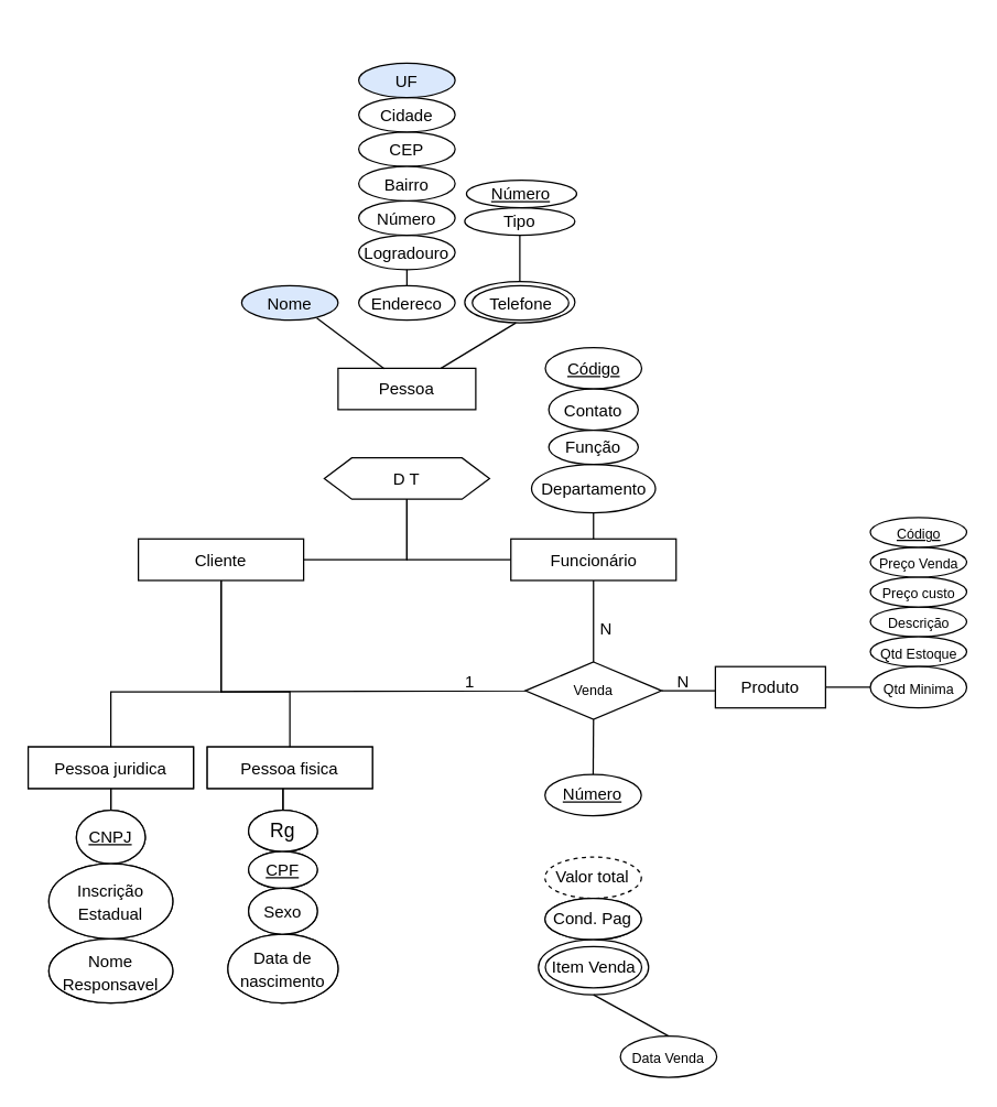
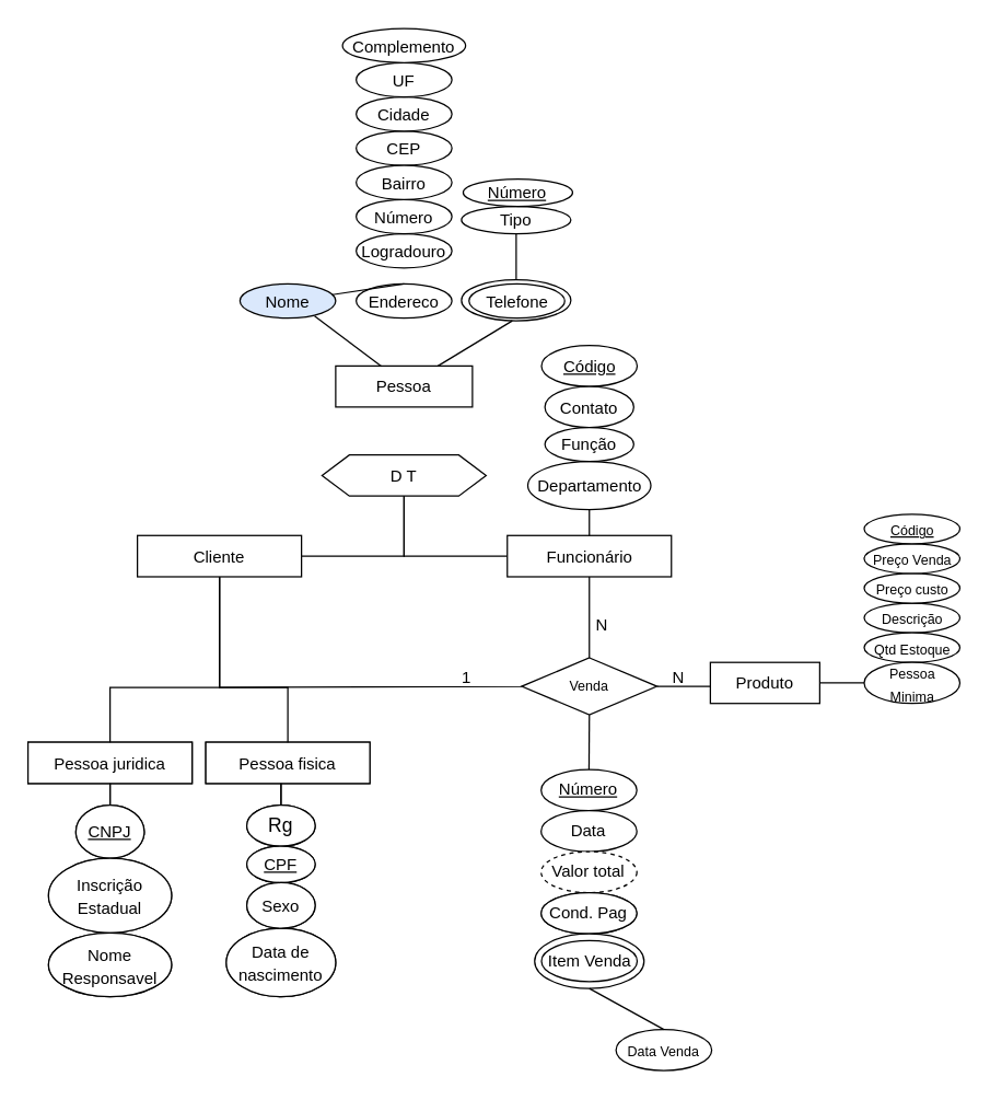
+ <mxCell id="85" value="&lt;span style=&quot;font-size: 12px;&quot;&gt;Complemento&lt;/span&gt;" style="ellipse;whiteSpace=wrap;html=1;fontSize=14;" vertex="1" parent="1"><mxGeometry x="250" y="20.34" width="90" height="25" as="geometry" /></mxCell>
- <mxCell id="15" value="&lt;span style=&quot;font-size: 12px;&quot;&gt;UF&lt;/span&gt;" style="ellipse;whiteSpace=wrap;html=1;fontSize=14;fillColor=#dae8fc;" vertex="1" parent="1"><mxGeometry x="260" y="45.34" width="70" height="25" as="geometry" /></mxCell>
+ <mxCell id="15" value="&lt;span style=&quot;font-size: 12px;&quot;&gt;UF&lt;/span&gt;" style="ellipse;whiteSpace=wrap;html=1;fontSize=14;" vertex="1" parent="1"><mxGeometry x="260" y="45.34" width="70" height="25" as="geometry" /></mxCell>
- <mxCell id="16" value="" style="endArrow=none;html=1;rounded=0;exitX=0.5;exitY=0;exitDx=0;exitDy=0;entryX=0.5;entryY=1;entryDx=0;entryDy=0;" edge="1" parent="1" source="7" target="10"><mxGeometry width="50" height="50" relative="1" as="geometry"><mxPoint x="290" y="192" as="sourcePoint" /><mxPoint x="340" y="142" as="targetPoint" /></mxGeometry></mxCell>
+ <mxCell id="16" value="" style="endArrow=none;html=1;rounded=0;exitX=0.5;exitY=0;exitDx=0;exitDy=0;" edge="1" parent="1" source="7" target="8"><mxGeometry width="50" height="50" relative="1" as="geometry"><mxPoint x="290" y="192" as="sourcePoint" /><mxPoint x="340" y="142" as="targetPoint" /></mxGeometry></mxCell>
- <mxCell id="43" value="&lt;font style=&quot;font-size: 10px;&quot;&gt;Qtd Minima&lt;/font&gt;" style="ellipse;whiteSpace=wrap;html=1;fontSize=14;container=0;" parent="36" vertex="1"><mxGeometry x="121.5" y="131.663" width="70" height="30" as="geometry" /></mxCell>
+ <mxCell id="43" value="&lt;font style=&quot;font-size: 10px;&quot;&gt;Pessoa Minima&lt;/font&gt;" style="ellipse;whiteSpace=wrap;html=1;fontSize=14;container=0;" parent="36" vertex="1"><mxGeometry x="121.5" y="131.663" width="70" height="30" as="geometry" /></mxCell>
+ <mxCell id="29" value="&lt;font style=&quot;font-size: 12px;&quot;&gt;Data&lt;/font&gt;" style="ellipse;whiteSpace=wrap;html=1;fontSize=10;container=0;" parent="27" vertex="1"><mxGeometry x="5.25" y="50" width="70" height="30.0" as="geometry" /></mxCell>
